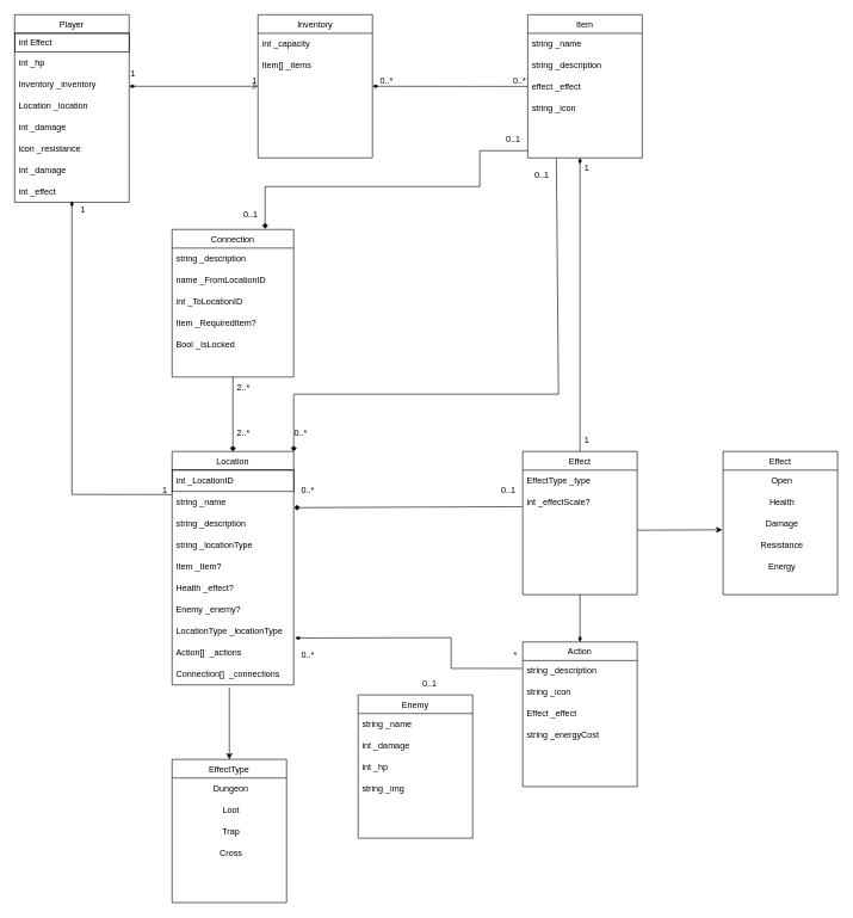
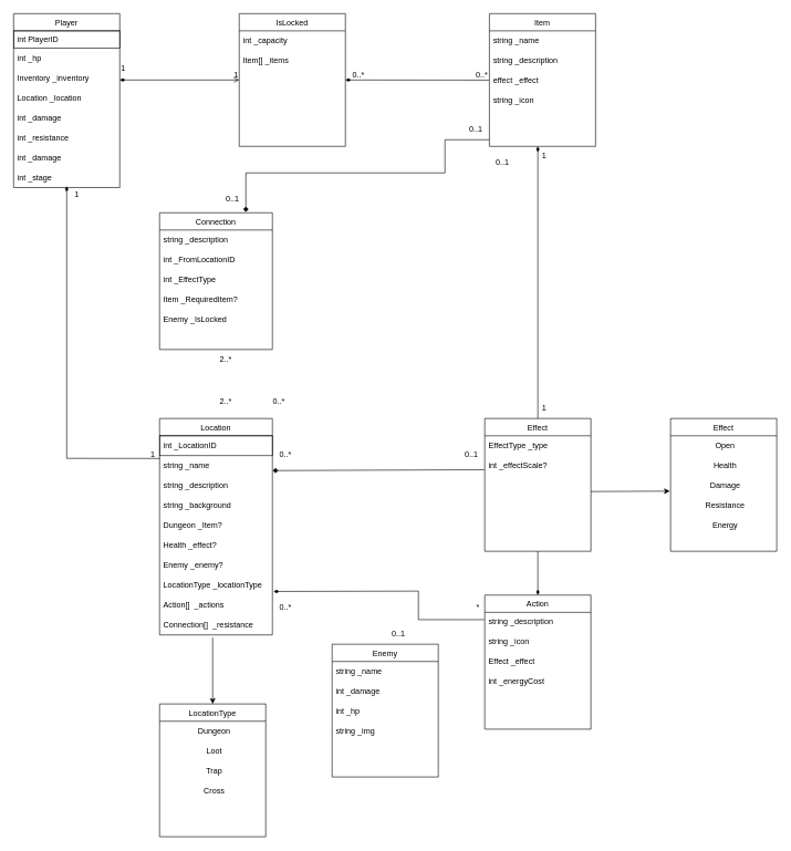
- <mxCell id="11" value="Inventory" style="swimlane;fontStyle=0;align=center;verticalAlign=top;childLayout=stackLayout;horizontal=1;startSize=26;horizontalStack=0;resizeParent=1;resizeLast=0;collapsible=1;marginBottom=0;rounded=0;shadow=0;strokeWidth=1;" parent="1" vertex="1"><mxGeometry x="360" y="20" width="160" height="200" as="geometry"><mxRectangle x="550" y="140" width="160" height="26" as="alternateBounds" /></mxGeometry></mxCell>
+ <mxCell id="11" value="IsLocked" style="swimlane;fontStyle=0;align=center;verticalAlign=top;childLayout=stackLayout;horizontal=1;startSize=26;horizontalStack=0;resizeParent=1;resizeLast=0;collapsible=1;marginBottom=0;rounded=0;shadow=0;strokeWidth=1;" parent="1" vertex="1"><mxGeometry x="360" y="20" width="160" height="200" as="geometry"><mxRectangle x="550" y="140" width="160" height="26" as="alternateBounds" /></mxGeometry></mxCell>
- <mxCell id="3" value="int Effect" style="text;align=left;verticalAlign=top;spacingLeft=4;spacingRight=4;overflow=hidden;rotatable=0;points=[[0,0.5],[1,0.5]];portConstraint=eastwest;perimeterSpacing=1;strokeColor=default;" parent="2" vertex="1"><mxGeometry y="26" width="160" height="26" as="geometry" /></mxCell>
+ <mxCell id="3" value="int PlayerID" style="text;align=left;verticalAlign=top;spacingLeft=4;spacingRight=4;overflow=hidden;rotatable=0;points=[[0,0.5],[1,0.5]];portConstraint=eastwest;perimeterSpacing=1;strokeColor=default;" parent="2" vertex="1"><mxGeometry y="26" width="160" height="26" as="geometry" /></mxCell>
- <mxCell id="8" value="icon _resistance" style="text;html=1;align=left;verticalAlign=middle;resizable=0;points=[];autosize=1;strokeColor=none;fillColor=none;spacingLeft=4;" parent="2" vertex="1"><mxGeometry y="172" width="160" height="30" as="geometry" /></mxCell>
+ <mxCell id="8" value="int _resistance" style="text;html=1;align=left;verticalAlign=middle;resizable=0;points=[];autosize=1;strokeColor=none;fillColor=none;spacingLeft=4;" parent="2" vertex="1"><mxGeometry y="172" width="160" height="30" as="geometry" /></mxCell>
- <mxCell id="10" value="int _effect" style="text;html=1;align=left;verticalAlign=middle;resizable=0;points=[];autosize=1;strokeColor=none;fillColor=none;spacingLeft=4;" parent="2" vertex="1"><mxGeometry y="232" width="160" height="30" as="geometry" /></mxCell>
+ <mxCell id="10" value="int _stage" style="text;html=1;align=left;verticalAlign=middle;resizable=0;points=[];autosize=1;strokeColor=none;fillColor=none;spacingLeft=4;" parent="2" vertex="1"><mxGeometry y="232" width="160" height="30" as="geometry" /></mxCell>
- <mxCell id="65" value="name _FromLocationID" style="text;html=1;align=left;verticalAlign=middle;resizable=0;points=[];autosize=1;strokeColor=none;fillColor=none;spacingLeft=4;" parent="63" vertex="1"><mxGeometry y="56" width="170" height="30" as="geometry" /></mxCell>
+ <mxCell id="65" value="int _FromLocationID" style="text;html=1;align=left;verticalAlign=middle;resizable=0;points=[];autosize=1;strokeColor=none;fillColor=none;spacingLeft=4;" parent="63" vertex="1"><mxGeometry y="56" width="170" height="30" as="geometry" /></mxCell>
- <mxCell id="66" value="int _ToLocationID" style="text;html=1;align=left;verticalAlign=middle;resizable=0;points=[];autosize=1;strokeColor=none;fillColor=none;spacingLeft=4;" parent="63" vertex="1"><mxGeometry y="86" width="170" height="30" as="geometry" /></mxCell>
+ <mxCell id="66" value="int _EffectType" style="text;html=1;align=left;verticalAlign=middle;resizable=0;points=[];autosize=1;strokeColor=none;fillColor=none;spacingLeft=4;" parent="63" vertex="1"><mxGeometry y="86" width="170" height="30" as="geometry" /></mxCell>
- <mxCell id="49" value="" style="endArrow=none;html=1;rounded=0;entryX=0.25;entryY=1;entryDx=0;entryDy=0;exitX=1;exitY=0;exitDx=0;exitDy=0;startArrow=diamond;startFill=1;" parent="1" source="38" target="17" edge="1"><mxGeometry width="50" height="50" relative="1" as="geometry"><mxPoint x="360" y="680" as="sourcePoint" /><mxPoint x="410" y="630" as="targetPoint" /><Array as="points"><mxPoint x="410" y="550" /><mxPoint x="780" y="550" /></Array></mxGeometry></mxCell>
- <mxCell id="68" value="Bool _IsLocked" style="text;html=1;align=left;verticalAlign=middle;resizable=0;points=[];autosize=1;strokeColor=none;fillColor=none;spacingLeft=4;" parent="63" vertex="1"><mxGeometry y="146" width="170" height="30" as="geometry" /></mxCell>
+ <mxCell id="68" value="Enemy _IsLocked" style="text;html=1;align=left;verticalAlign=middle;resizable=0;points=[];autosize=1;strokeColor=none;fillColor=none;spacingLeft=4;" parent="63" vertex="1"><mxGeometry y="146" width="170" height="30" as="geometry" /></mxCell>
- <mxCell id="69" value="" style="endArrow=diamond;html=1;rounded=0;exitX=0.5;exitY=1;exitDx=0;exitDy=0;entryX=0.5;entryY=0;entryDx=0;entryDy=0;endFill=1;" parent="1" source="63" target="38" edge="1"><mxGeometry width="50" height="50" relative="1" as="geometry"><mxPoint x="280" y="590" as="sourcePoint" /><mxPoint x="330" y="540" as="targetPoint" /></mxGeometry></mxCell>
- <mxCell id="42" value="string _locationType" style="text;html=1;align=left;verticalAlign=middle;resizable=0;points=[];autosize=1;strokeColor=none;fillColor=none;spacingLeft=4;" parent="38" vertex="1"><mxGeometry y="116" width="170" height="30" as="geometry" /></mxCell>
+ <mxCell id="42" value="string _background" style="text;html=1;align=left;verticalAlign=middle;resizable=0;points=[];autosize=1;strokeColor=none;fillColor=none;spacingLeft=4;" parent="38" vertex="1"><mxGeometry y="116" width="170" height="30" as="geometry" /></mxCell>
- <mxCell id="43" value="Item _Item?" style="text;html=1;align=left;verticalAlign=middle;resizable=0;points=[];autosize=1;strokeColor=none;fillColor=none;spacingLeft=4;" parent="38" vertex="1"><mxGeometry y="146" width="170" height="30" as="geometry" /></mxCell>
+ <mxCell id="43" value="Dungeon _Item?" style="text;html=1;align=left;verticalAlign=middle;resizable=0;points=[];autosize=1;strokeColor=none;fillColor=none;spacingLeft=4;" parent="38" vertex="1"><mxGeometry y="146" width="170" height="30" as="geometry" /></mxCell>
- <mxCell id="48" value="Connection[]&amp;nbsp; _connections" style="text;html=1;align=left;verticalAlign=middle;resizable=0;points=[];autosize=1;strokeColor=none;fillColor=none;spacingLeft=4;" vertex="1" parent="38"><mxGeometry y="296" width="170" height="30" as="geometry" /></mxCell>
+ <mxCell id="48" value="Connection[]&amp;nbsp; _resistance" style="text;html=1;align=left;verticalAlign=middle;resizable=0;points=[];autosize=1;strokeColor=none;fillColor=none;spacingLeft=4;" vertex="1" parent="38"><mxGeometry y="296" width="170" height="30" as="geometry" /></mxCell>
- <mxCell id="84" value="string _energyCost" style="text;html=1;align=left;verticalAlign=middle;resizable=0;points=[];autosize=1;strokeColor=none;fillColor=none;spacingLeft=4;" parent="80" vertex="1"><mxGeometry y="116" width="160" height="30" as="geometry" /></mxCell>
+ <mxCell id="84" value="int _energyCost" style="text;html=1;align=left;verticalAlign=middle;resizable=0;points=[];autosize=1;strokeColor=none;fillColor=none;spacingLeft=4;" parent="80" vertex="1"><mxGeometry y="116" width="160" height="30" as="geometry" /></mxCell>
- <mxCell id="55" value="EffectType" style="swimlane;fontStyle=0;align=center;verticalAlign=top;childLayout=stackLayout;horizontal=1;startSize=26;horizontalStack=0;resizeParent=1;resizeLast=0;collapsible=1;marginBottom=0;rounded=0;shadow=0;strokeWidth=1;" parent="1" vertex="1"><mxGeometry x="240" y="1060" width="160" height="200" as="geometry"><mxRectangle x="550" y="140" width="160" height="26" as="alternateBounds" /></mxGeometry></mxCell>
+ <mxCell id="55" value="LocationType" style="swimlane;fontStyle=0;align=center;verticalAlign=top;childLayout=stackLayout;horizontal=1;startSize=26;horizontalStack=0;resizeParent=1;resizeLast=0;collapsible=1;marginBottom=0;rounded=0;shadow=0;strokeWidth=1;" parent="1" vertex="1"><mxGeometry x="240" y="1060" width="160" height="200" as="geometry"><mxRectangle x="550" y="140" width="160" height="26" as="alternateBounds" /></mxGeometry></mxCell>
